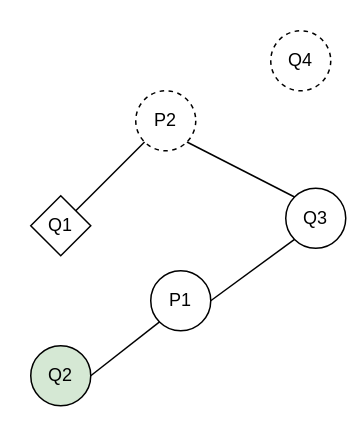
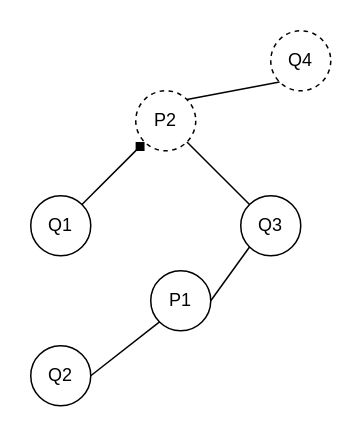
+ <mxCell id="11" value="" style="endArrow=none;html=1;rounded=0;exitX=1;exitY=0;exitDx=0;exitDy=0;entryX=0;entryY=1;entryDx=0;entryDy=0;" edge="1" parent="1" source="6" target="7"><mxGeometry width="50" height="50" relative="1" as="geometry"><mxPoint x="220" y="310" as="sourcePoint" /><mxPoint x="270" y="260" as="targetPoint" /></mxGeometry></mxCell>
- <mxCell id="12" value="" style="endArrow=none;html=1;rounded=0;exitX=1;exitY=0;exitDx=0;exitDy=0;entryX=0;entryY=1;entryDx=0;entryDy=0;" edge="1" parent="1" source="3" target="6"><mxGeometry width="50" height="50" relative="1" as="geometry"><mxPoint x="50" y="140" as="sourcePoint" /><mxPoint x="100" y="90" as="targetPoint" /></mxGeometry></mxCell>
+ <mxCell id="12" value="" style="endArrow=diamond;html=1;rounded=0;exitX=1;exitY=0;exitDx=0;exitDy=0;entryX=0;entryY=1;entryDx=0;entryDy=0;" edge="1" parent="1" source="3" target="6"><mxGeometry width="50" height="50" relative="1" as="geometry"><mxPoint x="50" y="140" as="sourcePoint" /><mxPoint x="100" y="90" as="targetPoint" /></mxGeometry></mxCell>
- <mxCell id="5" value="Q3" style="ellipse;whiteSpace=wrap;html=1;aspect=fixed;" vertex="1" parent="1"><mxGeometry x="190" y="125" width="40" height="40" as="geometry" /></mxCell>
+ <mxCell id="5" value="Q3" style="ellipse;whiteSpace=wrap;html=1;aspect=fixed;" vertex="1" parent="1"><mxGeometry x="160" y="130" width="40" height="40" as="geometry" /></mxCell>
- <mxCell id="3" value="Q1" style="rhombus;whiteSpace=wrap;html=1;aspect=fixed;" vertex="1" parent="1"><mxGeometry x="20" y="130" width="40" height="40" as="geometry" /></mxCell>
+ <mxCell id="3" value="Q1" style="ellipse;whiteSpace=wrap;html=1;aspect=fixed;" vertex="1" parent="1"><mxGeometry x="20" y="130" width="40" height="40" as="geometry" /></mxCell>
- <mxCell id="4" value="Q2" style="ellipse;whiteSpace=wrap;html=1;aspect=fixed;fillColor=#d5e8d4;" vertex="1" parent="1"><mxGeometry x="20" y="230" width="40" height="40" as="geometry" /></mxCell>
+ <mxCell id="4" value="Q2" style="ellipse;whiteSpace=wrap;html=1;aspect=fixed;" vertex="1" parent="1"><mxGeometry x="20" y="230" width="40" height="40" as="geometry" /></mxCell>
